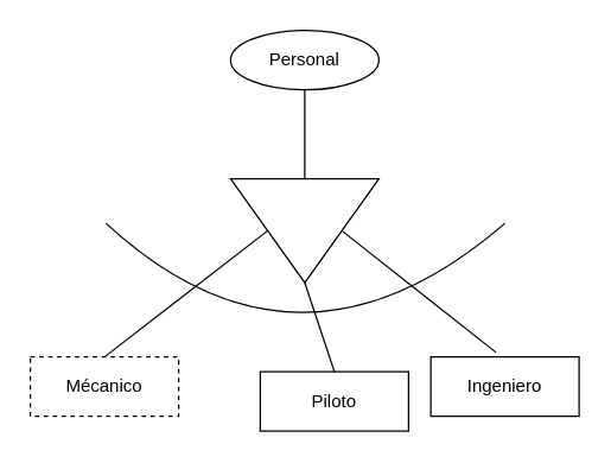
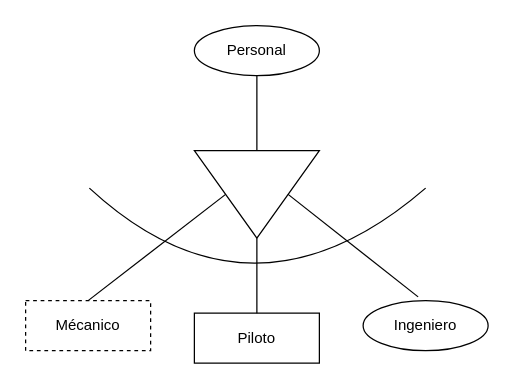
- <mxCell id="4" value="Ingeniero" style="whiteSpace=wrap;html=1;align=center;" vertex="1" parent="1"><mxGeometry x="290" y="240" width="100" height="40" as="geometry" /></mxCell>
+ <mxCell id="4" value="Ingeniero" style="ellipse;whiteSpace=wrap;html=1;align=center;" vertex="1" parent="1"><mxGeometry x="290" y="240" width="100" height="40" as="geometry" /></mxCell>
- <mxCell id="10" value="Piloto" style="whiteSpace=wrap;html=1;align=center;gradientColor=none;" vertex="1" parent="1"><mxGeometry x="175" y="250" width="100" height="40" as="geometry" /></mxCell>
+ <mxCell id="10" value="Piloto" style="whiteSpace=wrap;html=1;align=center;gradientColor=none;" vertex="1" parent="1"><mxGeometry x="155" y="250" width="100" height="40" as="geometry" /></mxCell>
